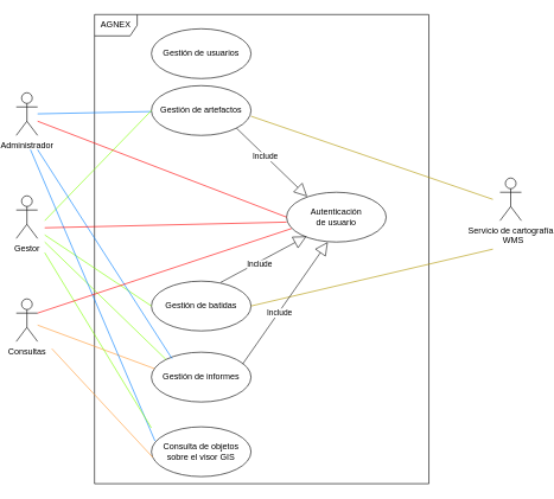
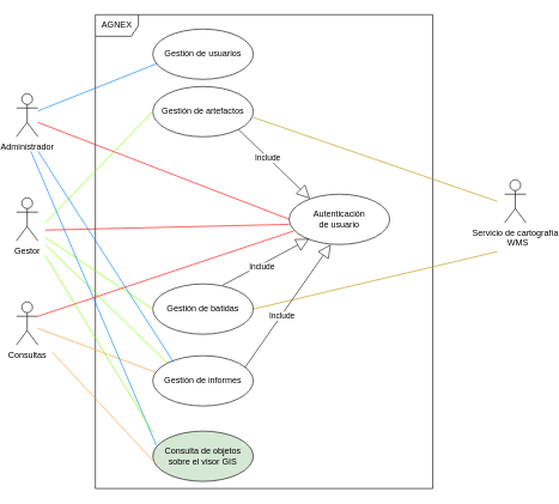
- <mxCell id="7" style="rounded=0;orthogonalLoop=1;jettySize=auto;html=1;endArrow=none;endFill=0;strokeColor=#007FFF;" parent="2" source="4" target="8" edge="1"><mxGeometry relative="1" as="geometry" /></mxCell>
+ <mxCell id="7" style="rounded=0;orthogonalLoop=1;jettySize=auto;html=1;endArrow=none;endFill=0;strokeColor=#007FFF;entryX=0.043;entryY=0.686;entryDx=0;entryDy=0;entryPerimeter=0;" parent="2" source="4" target="6" edge="1"><mxGeometry relative="1" as="geometry" /></mxCell>
- <mxCell id="21" value="&lt;div&gt;Consulta de objetos&lt;/div&gt;&lt;div&gt;sobre el visor GIS&lt;br&gt;&lt;/div&gt;" style="ellipse;whiteSpace=wrap;html=1;shadow=0;" parent="2" vertex="1"><mxGeometry x="190" y="580" width="140" height="70" as="geometry" /></mxCell>
+ <mxCell id="21" value="&lt;div&gt;Consulta de objetos&lt;/div&gt;&lt;div&gt;sobre el visor GIS&lt;br&gt;&lt;/div&gt;" style="ellipse;whiteSpace=wrap;html=1;shadow=0;fillColor=#d5e8d4;" parent="2" vertex="1"><mxGeometry x="190" y="580" width="140" height="70" as="geometry" /></mxCell>
